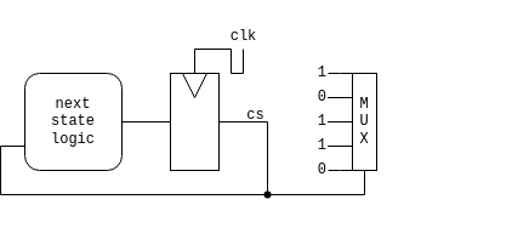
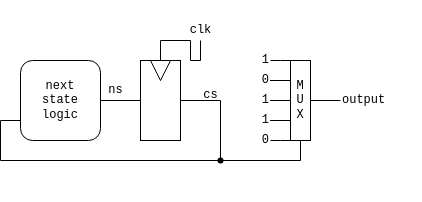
+ <mxCell id="27" value="ns" style="text;html=1;align=center;verticalAlign=middle;resizable=0;points=[];autosize=1;strokeColor=none;fillColor=none;fontFamily=Courier New;" vertex="1" parent="1"><mxGeometry x="100" y="80" width="30" height="20" as="geometry" /></mxCell>
+ <mxCell id="19" style="edgeStyle=orthogonalEdgeStyle;rounded=0;orthogonalLoop=1;jettySize=auto;html=1;exitX=1;exitY=0.5;exitDx=0;exitDy=0;fontFamily=Courier New;endArrow=none;endFill=0;" edge="1" parent="1" source="20" target="25"><mxGeometry relative="1" as="geometry"><mxPoint x="340" y="100.2" as="targetPoint" /></mxGeometry></mxCell>
+ <mxCell id="25" value="output" style="text;html=1;align=left;verticalAlign=middle;resizable=0;points=[];autosize=1;strokeColor=none;fillColor=none;fontFamily=Courier New;" vertex="1" parent="1"><mxGeometry x="340" y="90" width="60" height="20" as="geometry" /></mxCell>
